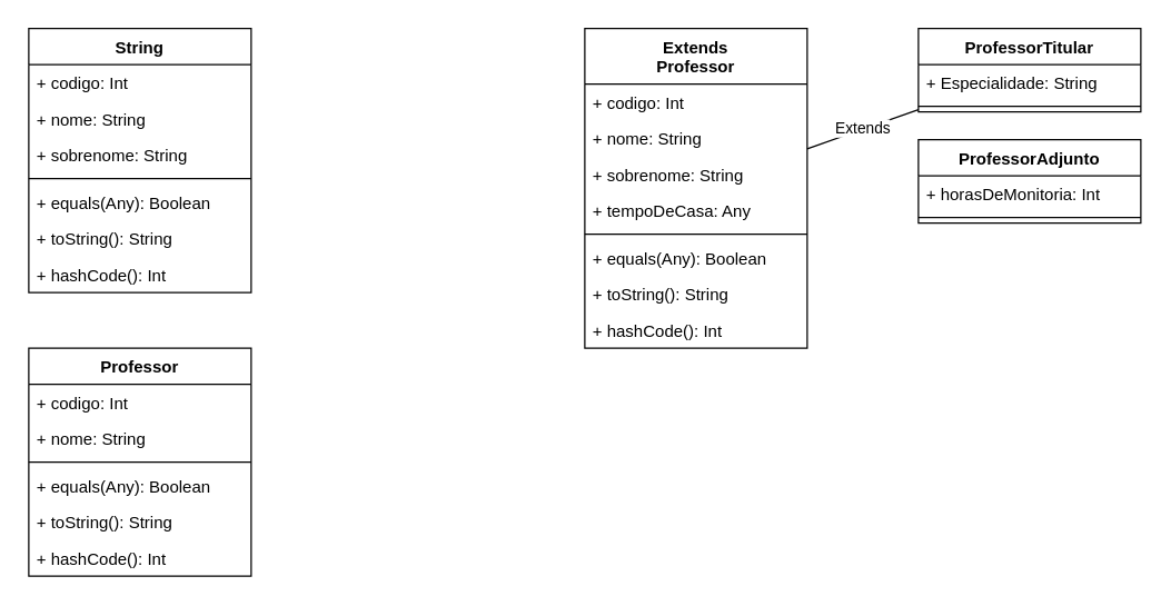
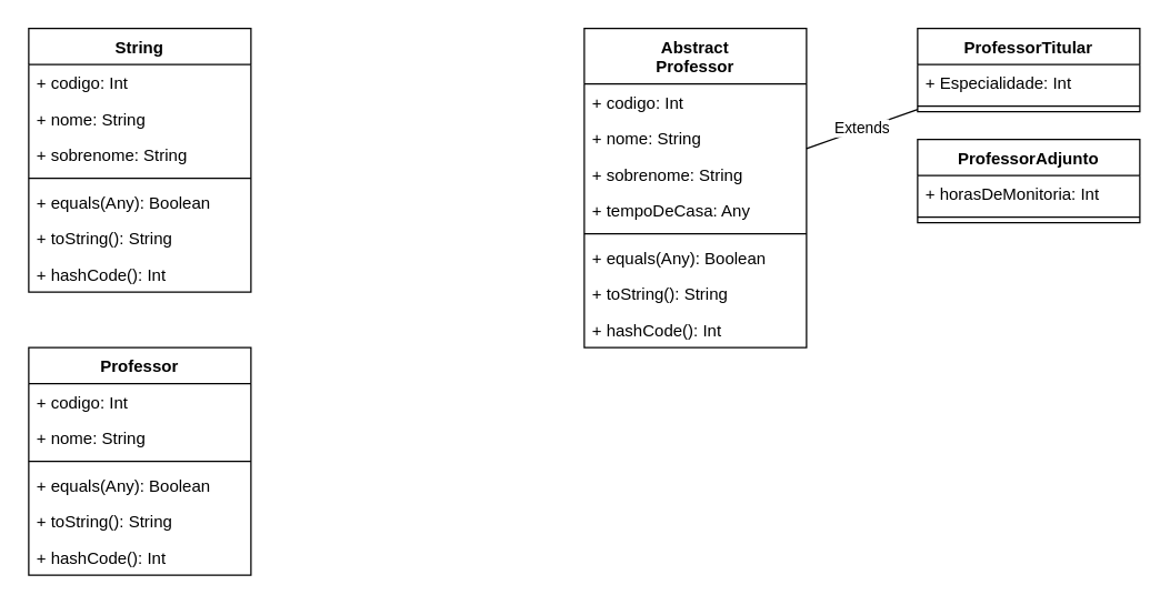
- <mxCell id="23" value="Extends&#10;Professor" style="swimlane;fontStyle=1;align=center;verticalAlign=top;childLayout=stackLayout;horizontal=1;startSize=40;horizontalStack=0;resizeParent=1;resizeParentMax=0;resizeLast=0;collapsible=1;marginBottom=0;" vertex="1" parent="1"><mxGeometry x="420" y="20" width="160" height="230" as="geometry" /></mxCell>
+ <mxCell id="23" value="Abstract&#10;Professor" style="swimlane;fontStyle=1;align=center;verticalAlign=top;childLayout=stackLayout;horizontal=1;startSize=40;horizontalStack=0;resizeParent=1;resizeParentMax=0;resizeLast=0;collapsible=1;marginBottom=0;" vertex="1" parent="1"><mxGeometry x="420" y="20" width="160" height="230" as="geometry" /></mxCell>
- <mxCell id="18" value="+ Especialidade: String" style="text;strokeColor=none;fillColor=none;align=left;verticalAlign=top;spacingLeft=4;spacingRight=4;overflow=hidden;rotatable=0;points=[[0,0.5],[1,0.5]];portConstraint=eastwest;" vertex="1" parent="17"><mxGeometry y="26" width="160" height="26" as="geometry" /></mxCell>
+ <mxCell id="18" value="+ Especialidade: Int" style="text;strokeColor=none;fillColor=none;align=left;verticalAlign=top;spacingLeft=4;spacingRight=4;overflow=hidden;rotatable=0;points=[[0,0.5],[1,0.5]];portConstraint=eastwest;" vertex="1" parent="17"><mxGeometry y="26" width="160" height="26" as="geometry" /></mxCell>
